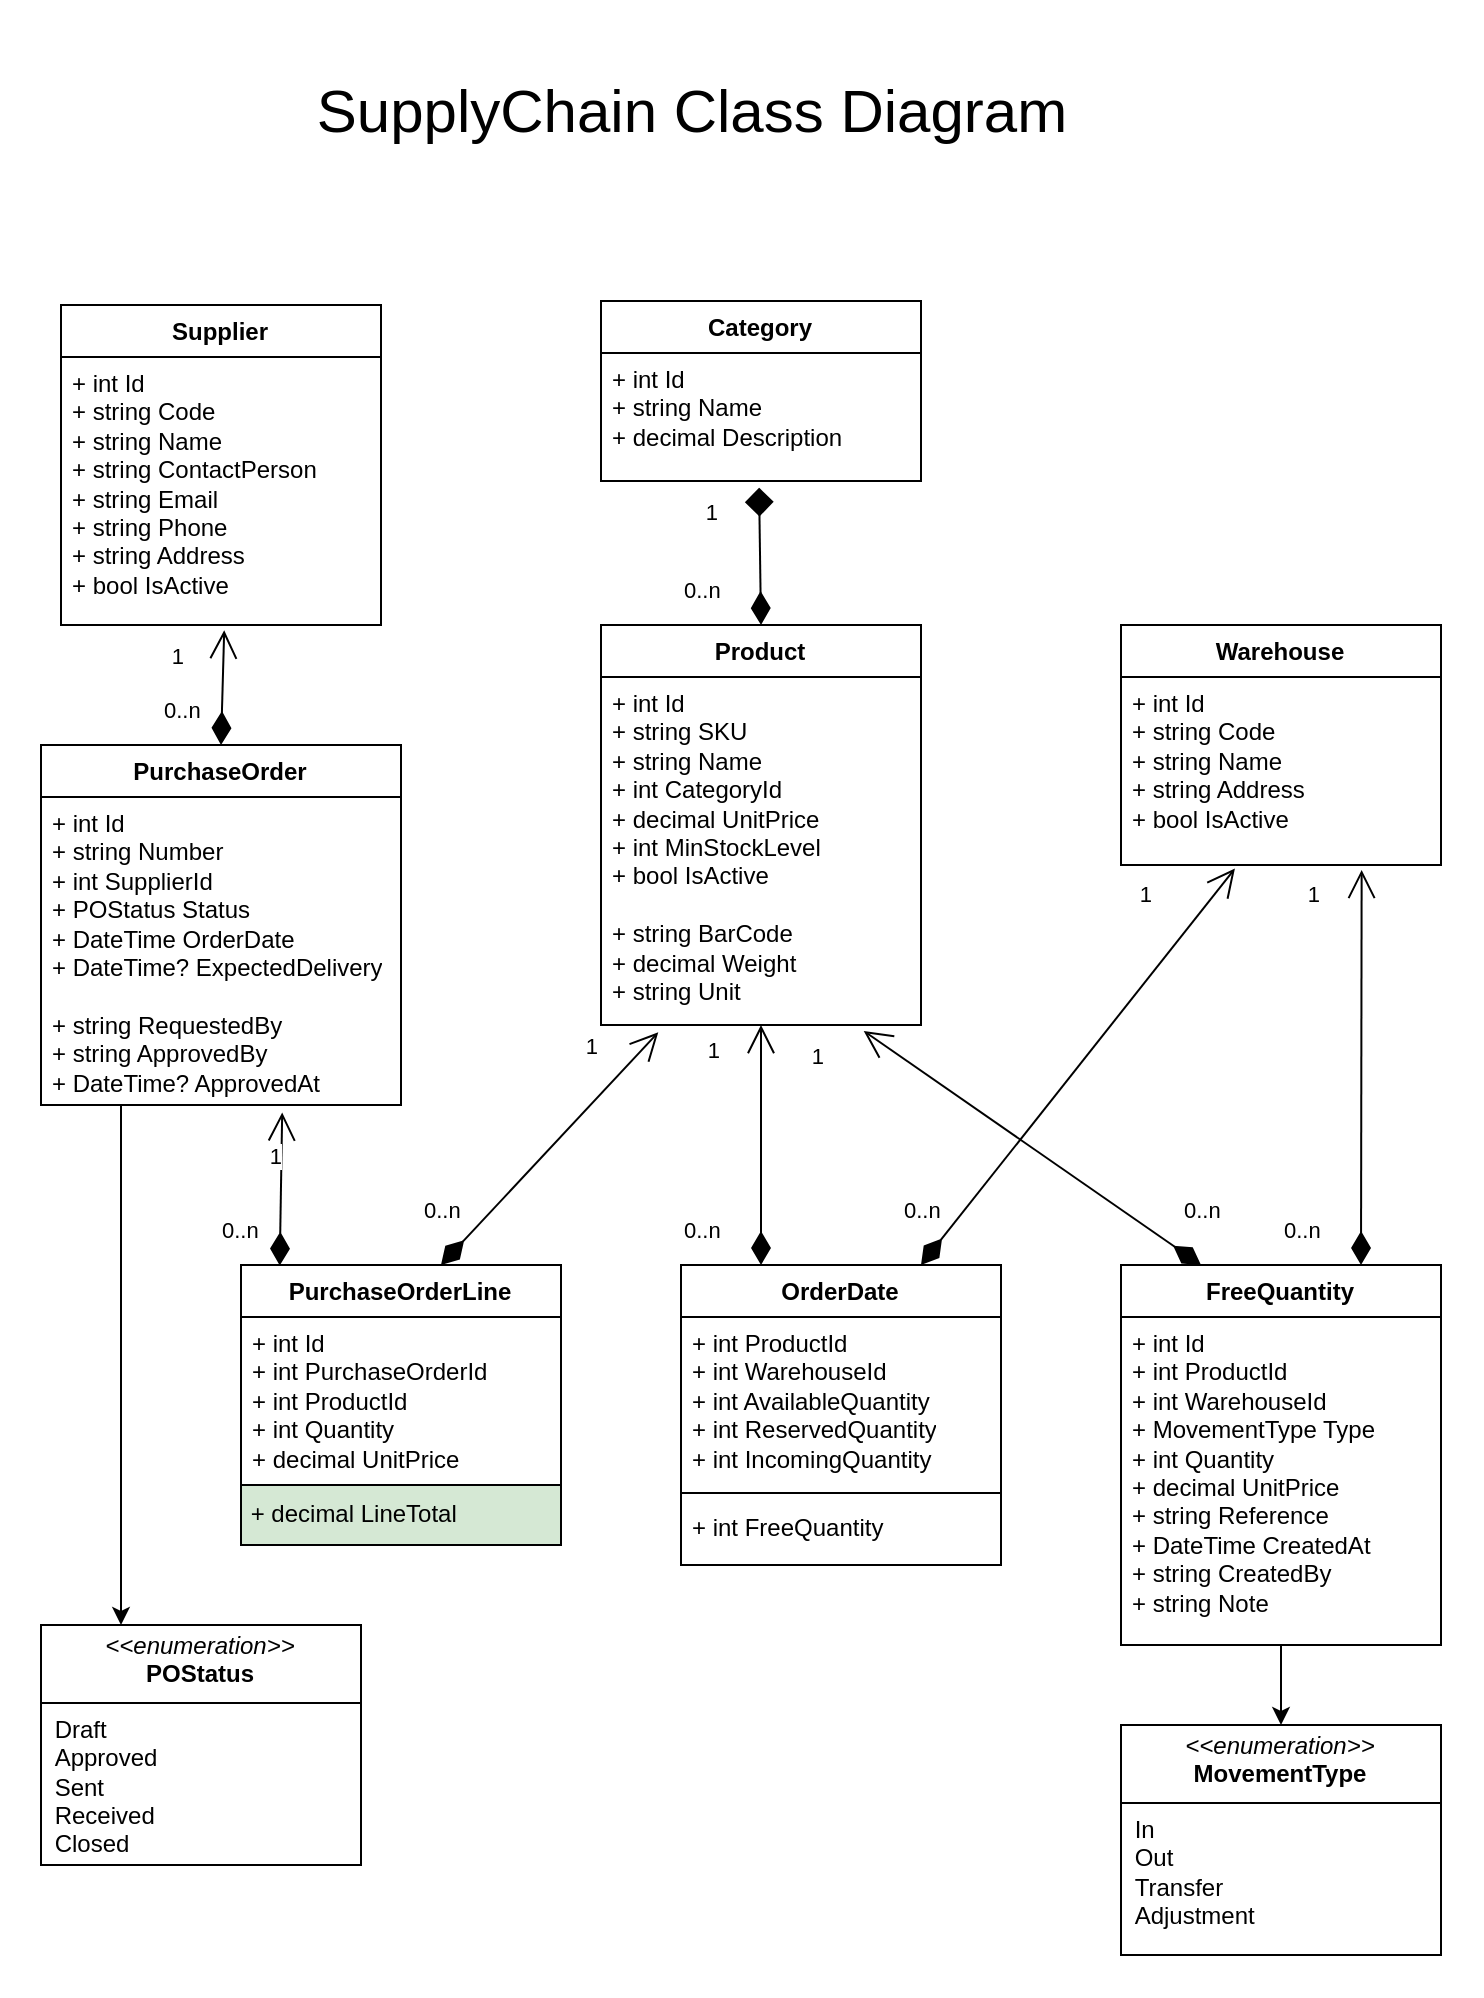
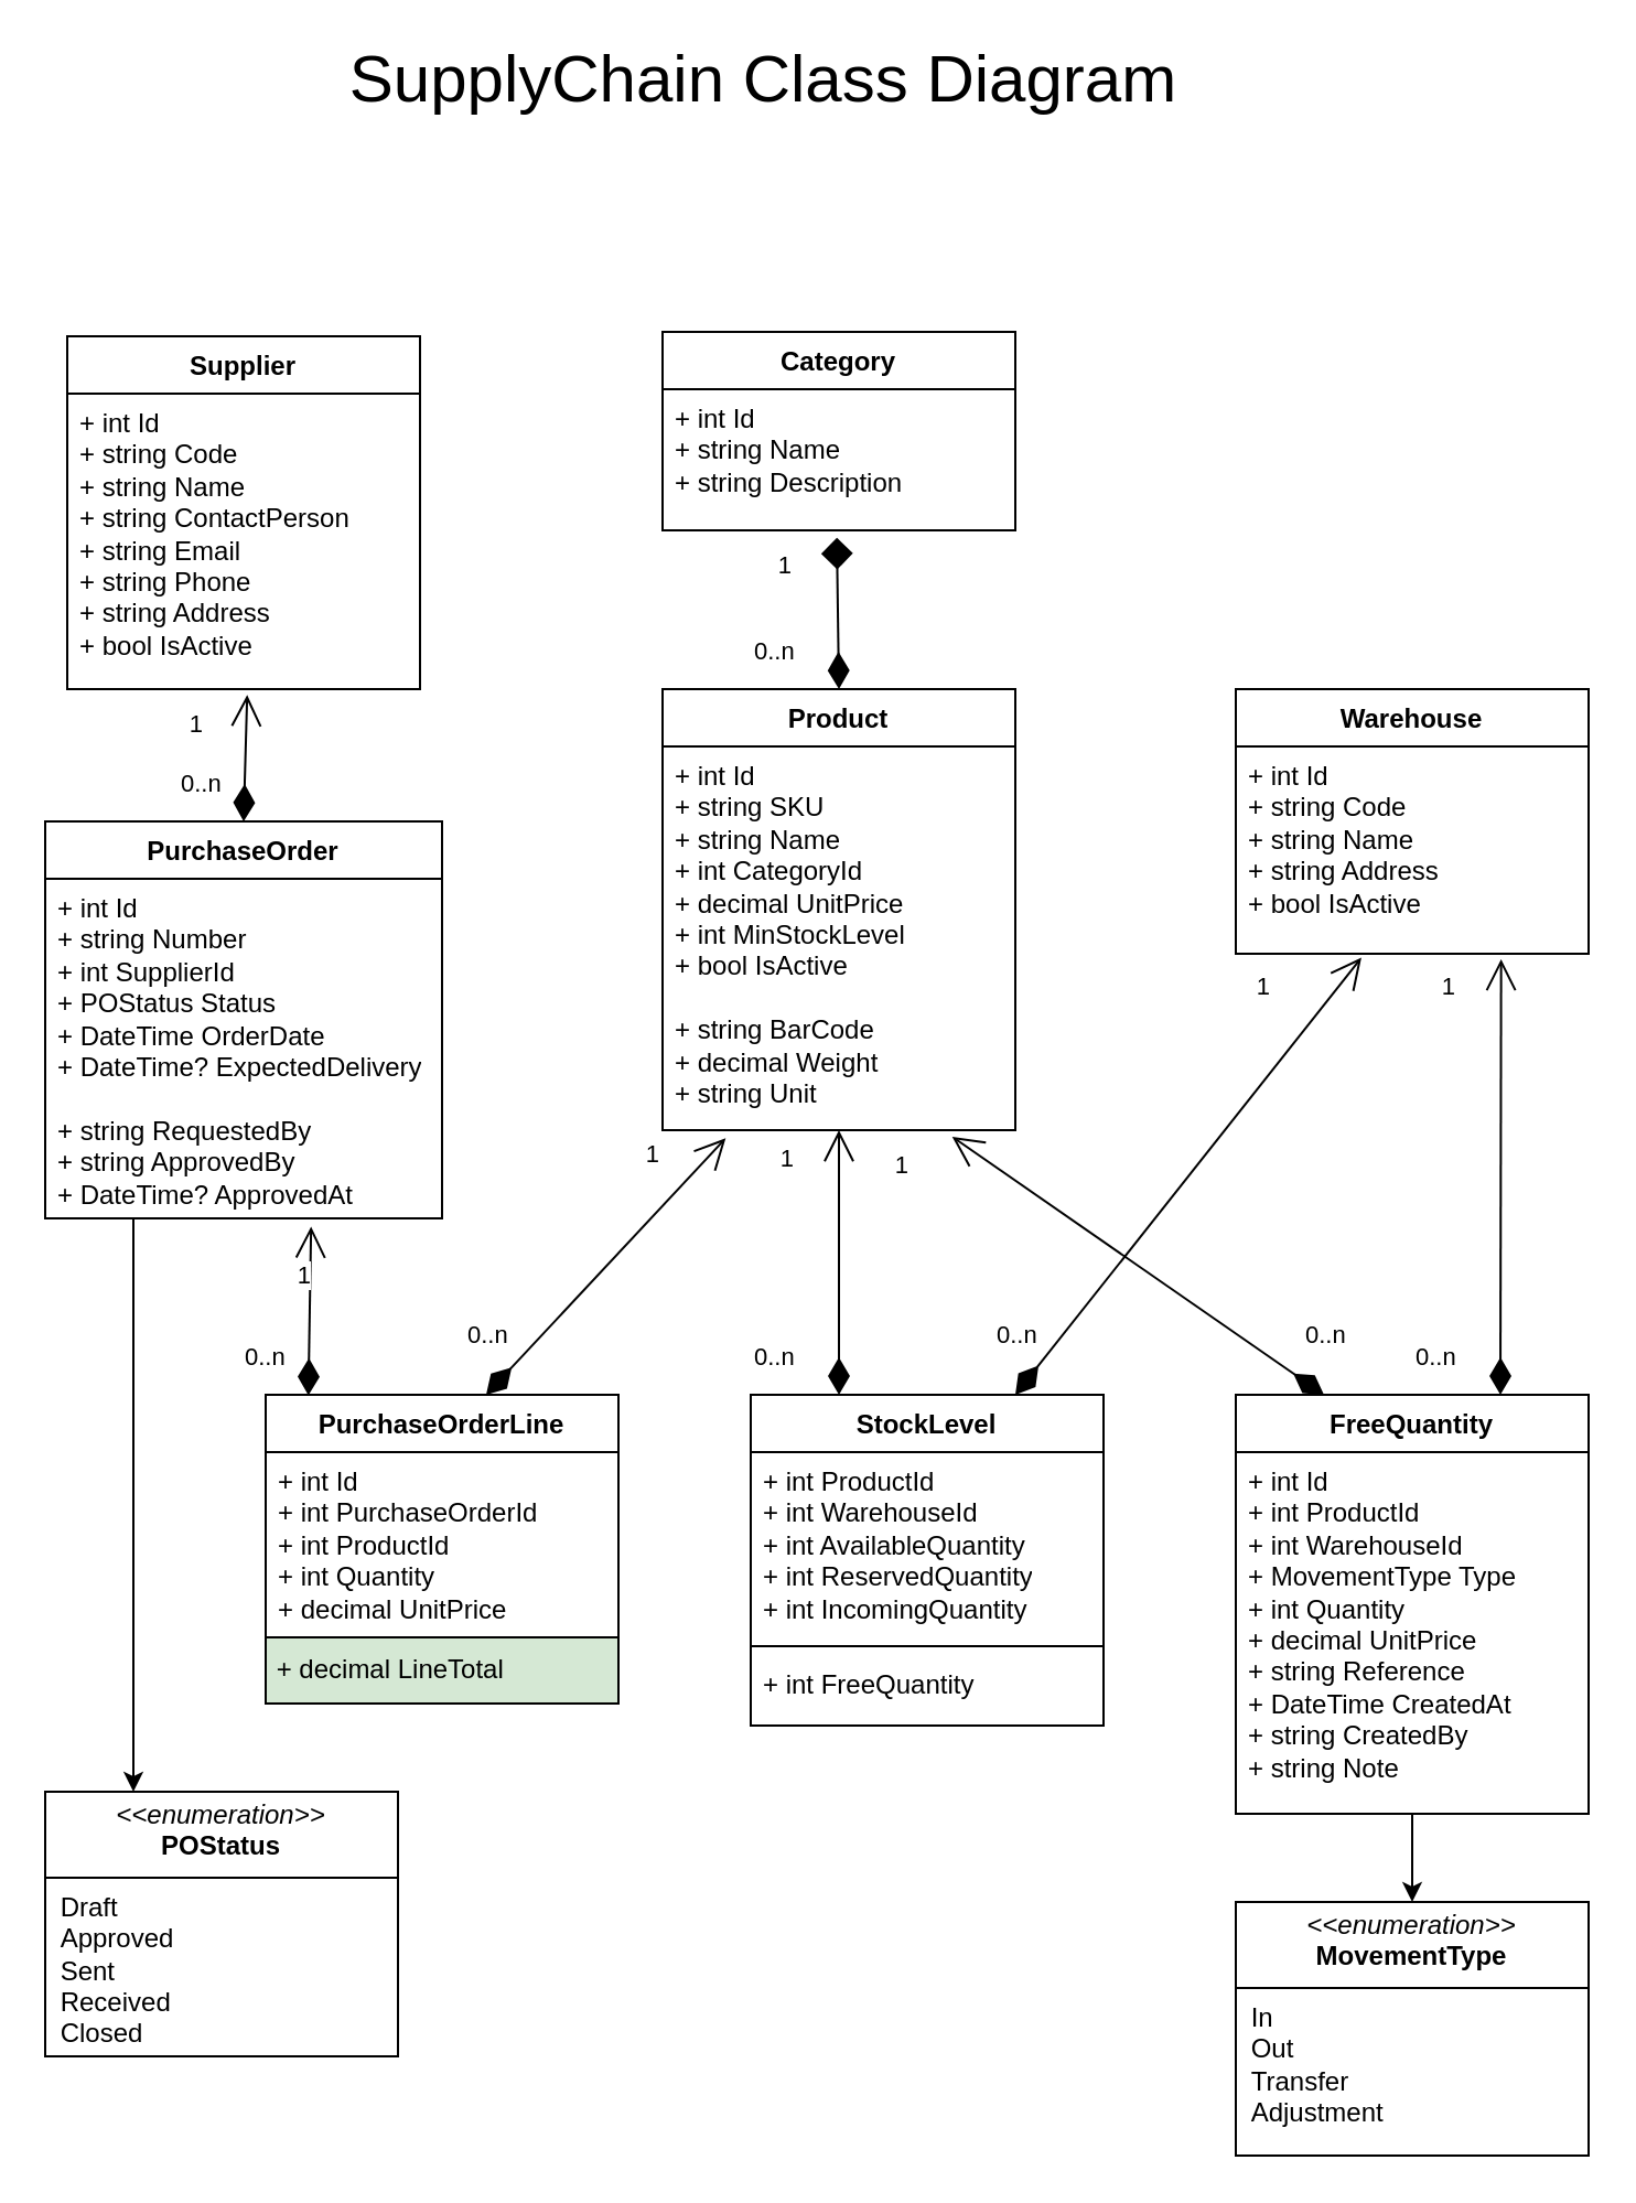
- <mxCell id="49" value="&lt;font style=&quot;font-size: 30px;&quot;&gt;SupplyChain Class Diagram&lt;/font&gt;" style="text;html=1;align=center;verticalAlign=middle;whiteSpace=wrap;rounded=0;" vertex="1" parent="1"><mxGeometry x="76" y="40" width="540" height="30" as="geometry" /></mxCell>
+ <mxCell id="49" value="&lt;font style=&quot;font-size: 30px;&quot;&gt;SupplyChain Class Diagram&lt;/font&gt;" style="text;html=1;align=center;verticalAlign=middle;whiteSpace=wrap;rounded=0;" vertex="1" parent="1"><mxGeometry x="76" y="20" width="540" height="30" as="geometry" /></mxCell>
- <mxCell id="3" value="+ int Id&lt;div&gt;+ string Name&lt;/div&gt;&lt;div&gt;+ decimal Description&lt;/div&gt;" style="text;strokeColor=none;fillColor=none;align=left;verticalAlign=top;spacingLeft=4;spacingRight=4;overflow=hidden;rotatable=0;points=[[0,0.5],[1,0.5]];portConstraint=eastwest;whiteSpace=wrap;html=1;" vertex="1" parent="2"><mxGeometry y="26" width="160" height="64" as="geometry" /></mxCell>
+ <mxCell id="3" value="+ int Id&lt;div&gt;+ string Name&lt;/div&gt;&lt;div&gt;+ string Description&lt;/div&gt;" style="text;strokeColor=none;fillColor=none;align=left;verticalAlign=top;spacingLeft=4;spacingRight=4;overflow=hidden;rotatable=0;points=[[0,0.5],[1,0.5]];portConstraint=eastwest;whiteSpace=wrap;html=1;" vertex="1" parent="2"><mxGeometry y="26" width="160" height="64" as="geometry" /></mxCell>
- <mxCell id="11" value="OrderDate" style="swimlane;fontStyle=1;align=center;verticalAlign=top;childLayout=stackLayout;horizontal=1;startSize=26;horizontalStack=0;resizeParent=1;resizeParentMax=0;resizeLast=0;collapsible=1;marginBottom=0;whiteSpace=wrap;html=1;" vertex="1" parent="1"><mxGeometry x="340" y="632" width="160" height="150" as="geometry" /></mxCell>
+ <mxCell id="11" value="StockLevel" style="swimlane;fontStyle=1;align=center;verticalAlign=top;childLayout=stackLayout;horizontal=1;startSize=26;horizontalStack=0;resizeParent=1;resizeParentMax=0;resizeLast=0;collapsible=1;marginBottom=0;whiteSpace=wrap;html=1;" vertex="1" parent="1"><mxGeometry x="340" y="632" width="160" height="150" as="geometry" /></mxCell>
